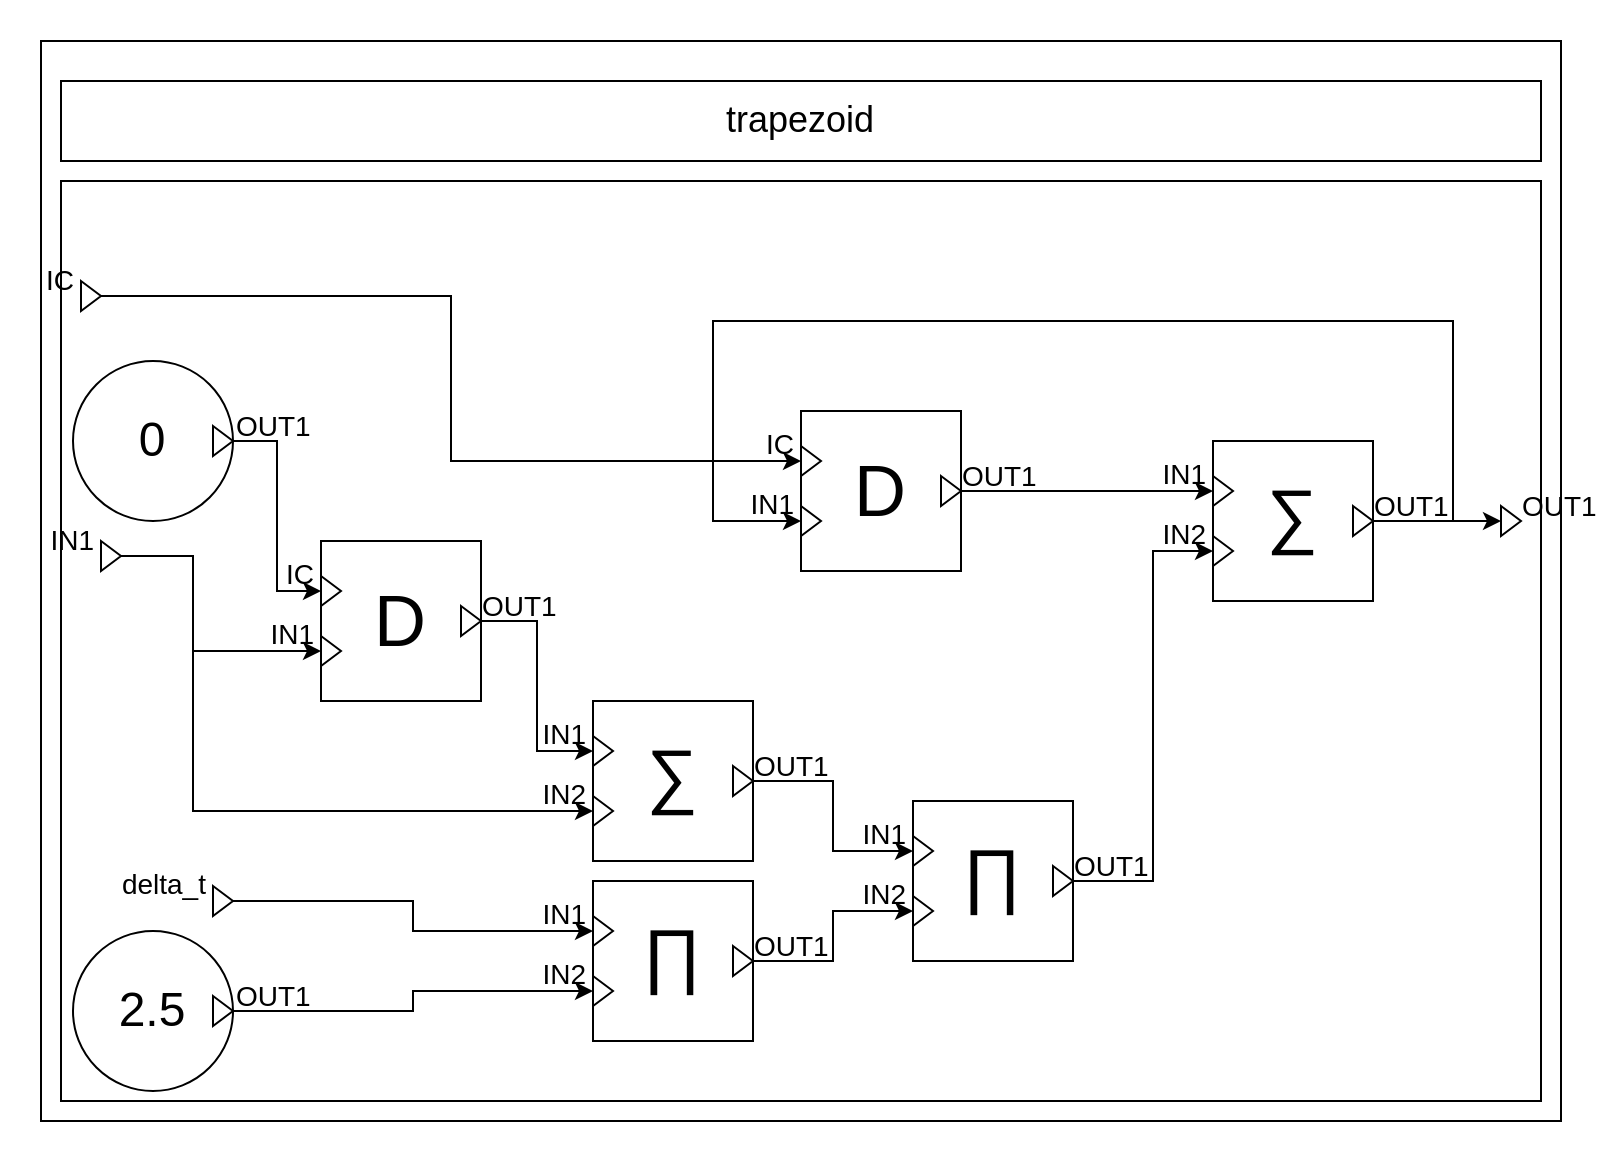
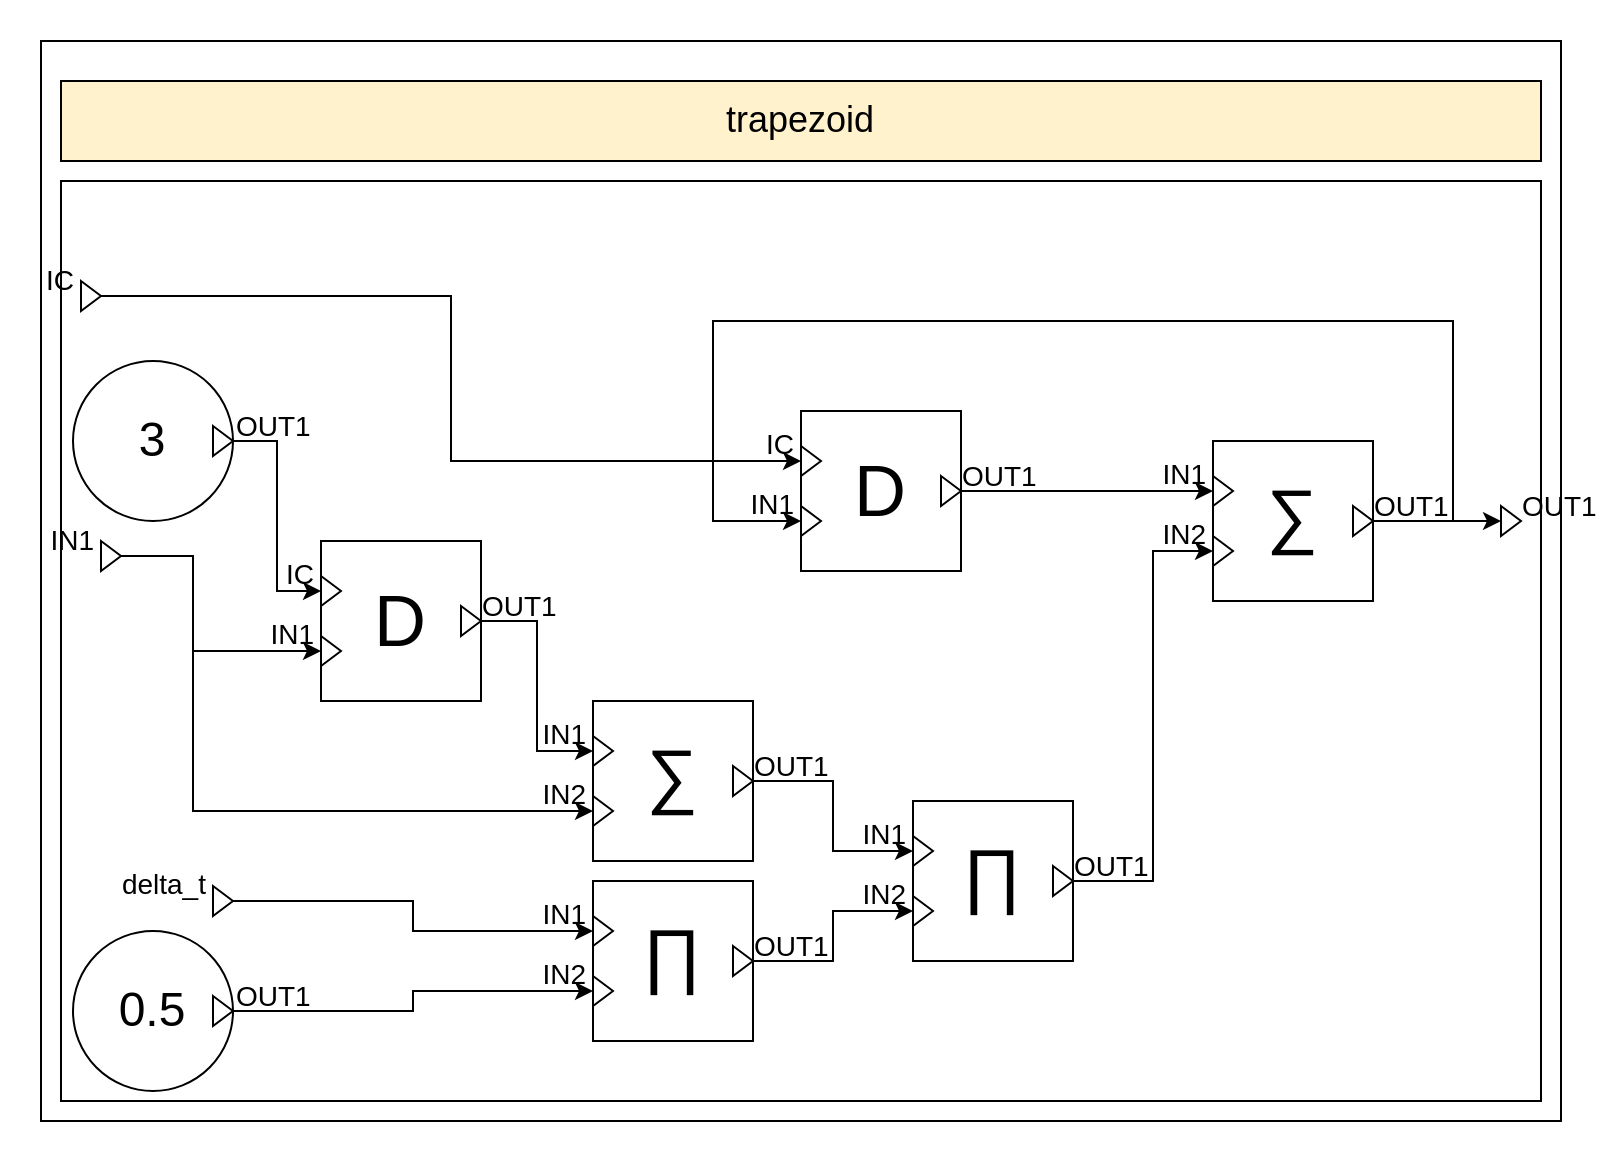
- <mxCell id="3" value="trapezoid" style="rounded=0;whiteSpace=wrap;html=1;fontSize=18;connectable=0;allowArrows=0;rotatable=0;cloneable=0;deletable=0;" parent="2" vertex="1"><mxGeometry x="10" y="20" width="740" height="40" as="geometry" /></mxCell>
+ <mxCell id="3" value="trapezoid" style="rounded=0;whiteSpace=wrap;html=1;fontSize=18;connectable=0;allowArrows=0;rotatable=0;cloneable=0;deletable=0;fillColor=#fff2cc;" parent="2" vertex="1"><mxGeometry x="10" y="20" width="740" height="40" as="geometry" /></mxCell>
- <mxCell id="5" value="0" style="ellipse;whiteSpace=wrap;html=1;comic=0;fontSize=24;align=center;allowArrows=0;connectable=0;container=1;collapsible=0;recursiveResize=1;direction=west;resizable=0;metaEdit=1;" parent="4" vertex="1"><mxGeometry x="6" y="90" width="80" height="80" as="geometry" /></mxCell>
+ <mxCell id="5" value="3" style="ellipse;whiteSpace=wrap;html=1;comic=0;fontSize=24;align=center;allowArrows=0;connectable=0;container=1;collapsible=0;recursiveResize=1;direction=west;resizable=0;metaEdit=1;" parent="4" vertex="1"><mxGeometry x="6" y="90" width="80" height="80" as="geometry" /></mxCell>
- <mxCell id="35" value="2.5" style="ellipse;whiteSpace=wrap;html=1;comic=0;fontSize=24;align=center;allowArrows=0;connectable=0;container=1;collapsible=0;recursiveResize=1;direction=west;resizable=0;metaEdit=1;" parent="4" vertex="1"><mxGeometry x="6" y="375" width="80" height="80" as="geometry" /></mxCell>
+ <mxCell id="35" value="0.5" style="ellipse;whiteSpace=wrap;html=1;comic=0;fontSize=24;align=center;allowArrows=0;connectable=0;container=1;collapsible=0;recursiveResize=1;direction=west;resizable=0;metaEdit=1;" parent="4" vertex="1"><mxGeometry x="6" y="375" width="80" height="80" as="geometry" /></mxCell>
